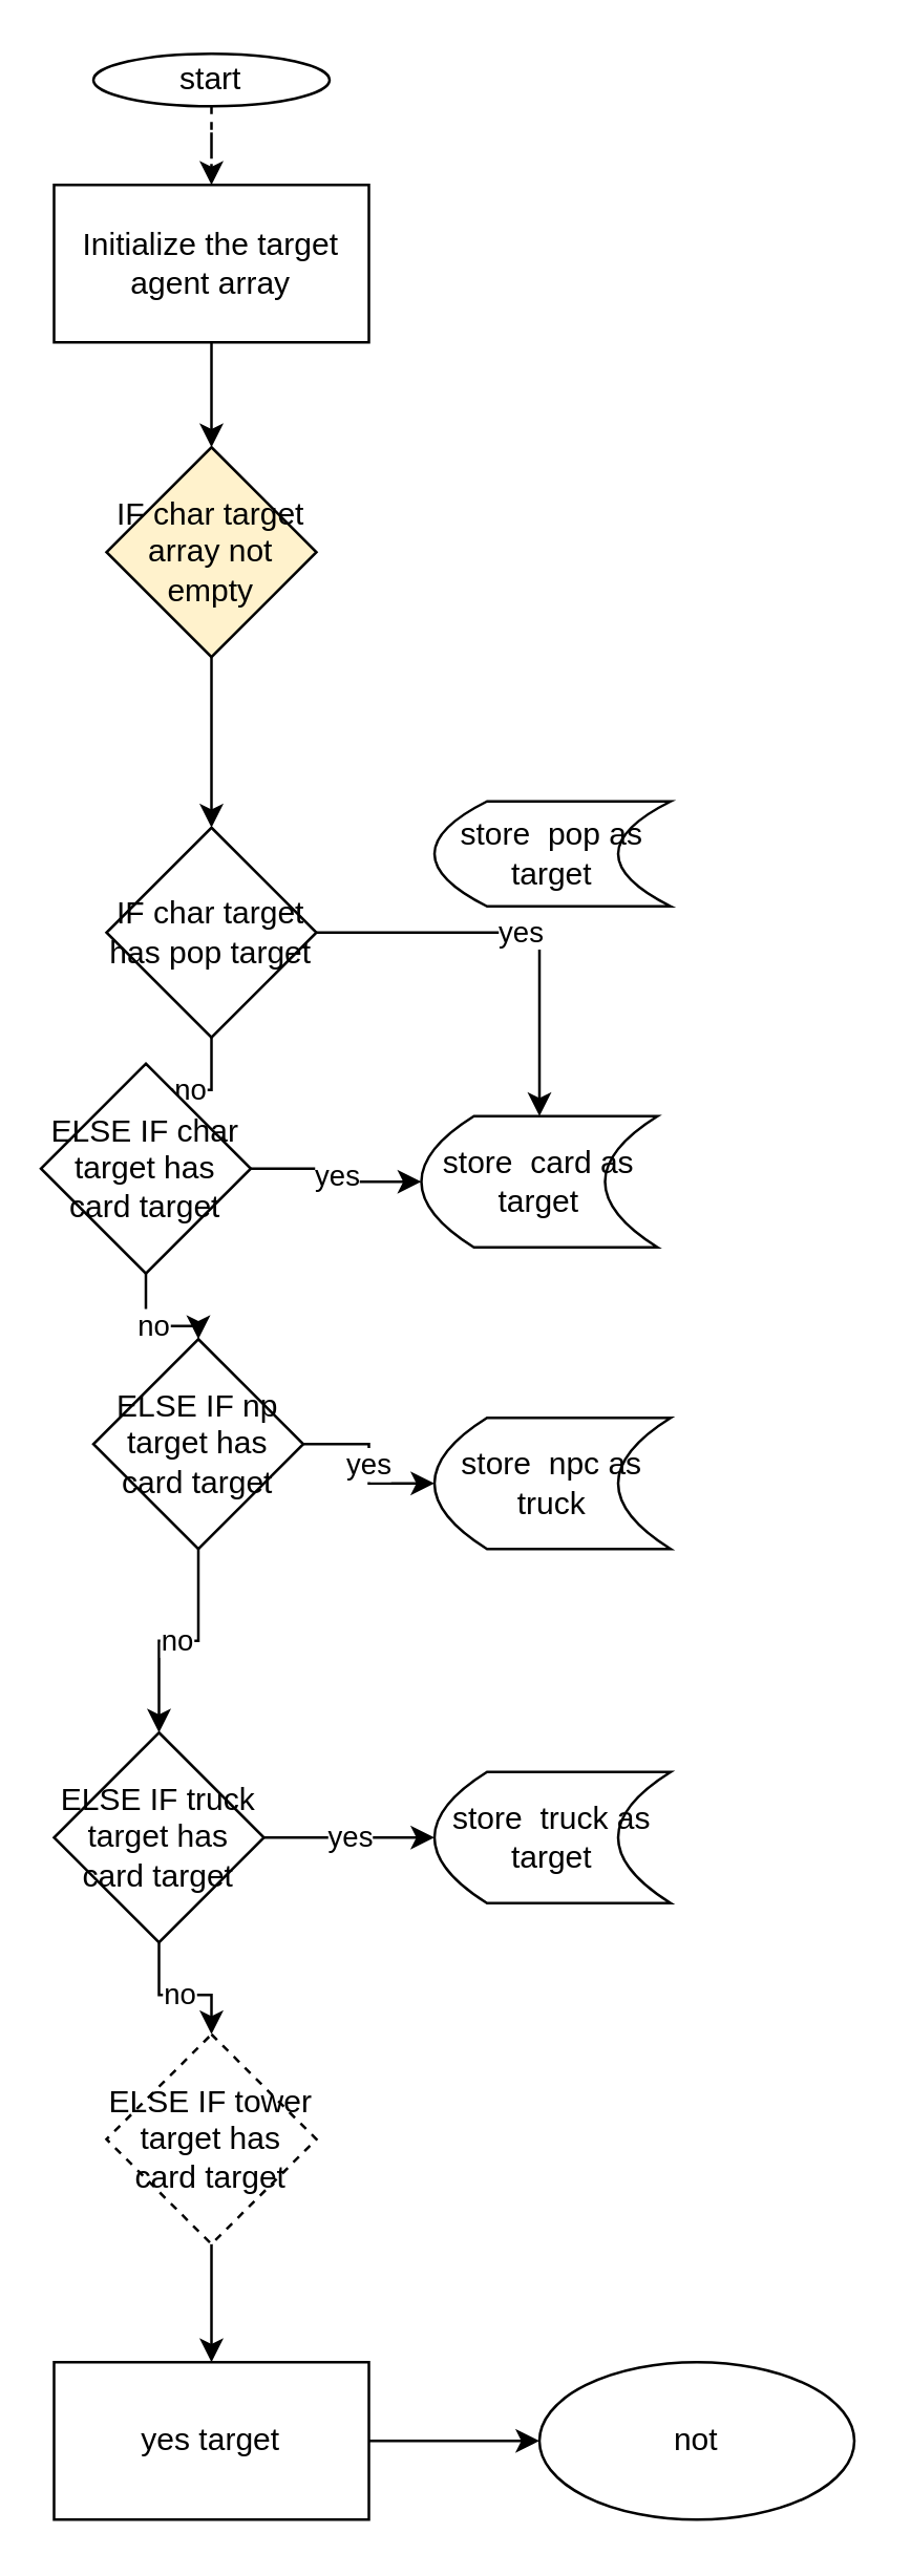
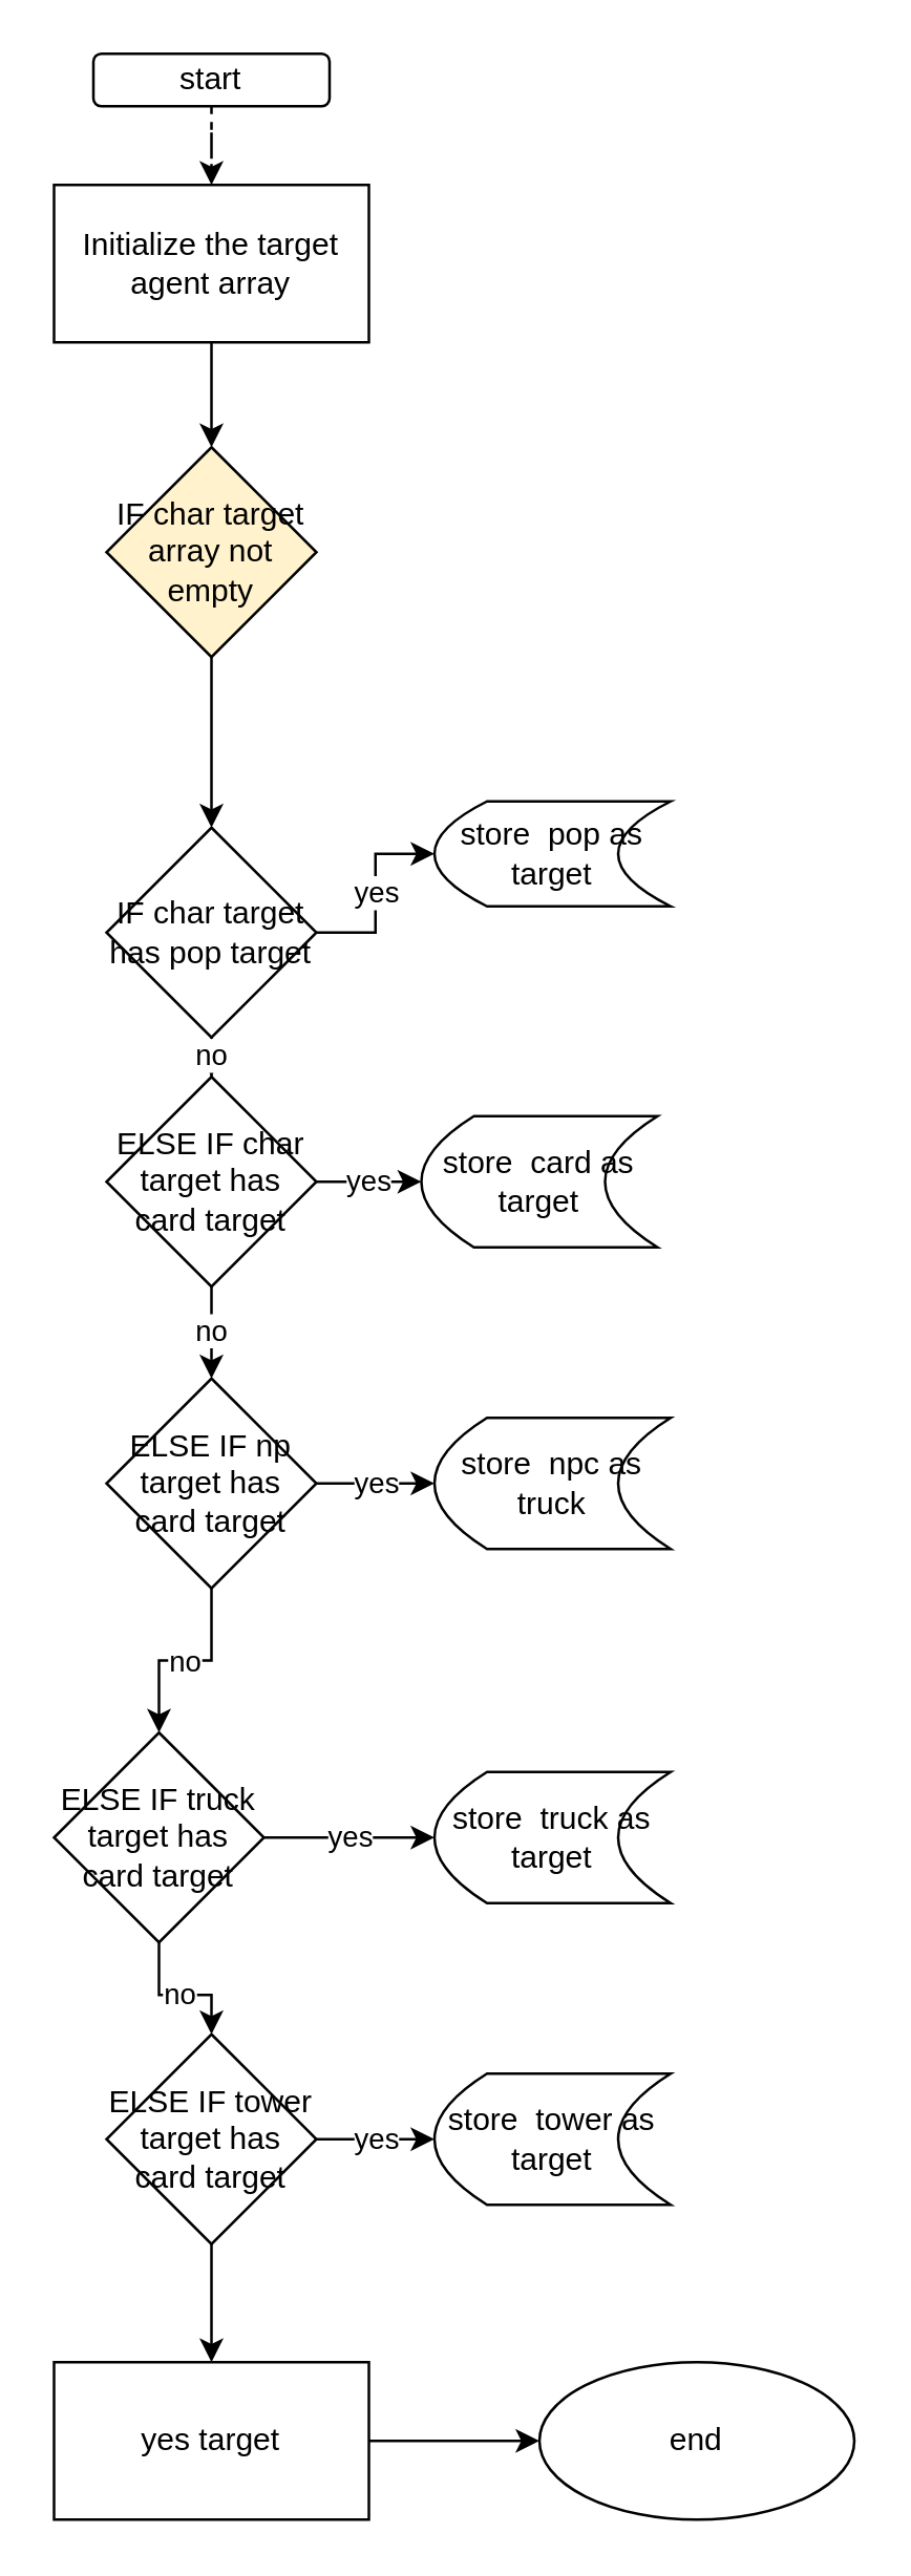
- <mxCell id="3" value="start" style="ellipse;whiteSpace=wrap;html=1;" vertex="1" parent="1"><mxGeometry x="35" y="20" width="90" height="20" as="geometry" /></mxCell>
+ <mxCell id="3" value="start" style="rounded=1;whiteSpace=wrap;html=1;" vertex="1" parent="1"><mxGeometry x="35" y="20" width="90" height="20" as="geometry" /></mxCell>
- <mxCell id="8" value="yes" style="edgeStyle=orthogonalEdgeStyle;rounded=0;orthogonalLoop=1;jettySize=auto;html=1;" edge="1" parent="1" source="10" target="15"><mxGeometry relative="1" as="geometry" /></mxCell>
+ <mxCell id="8" value="yes" style="edgeStyle=orthogonalEdgeStyle;rounded=0;orthogonalLoop=1;jettySize=auto;html=1;" edge="1" parent="1" source="10" target="11"><mxGeometry relative="1" as="geometry" /></mxCell>
- <mxCell id="14" value="ELSE IF char target has card target" style="rhombus;whiteSpace=wrap;html=1;rounded=0;" vertex="1" parent="1"><mxGeometry x="15" y="405" width="80" height="80" as="geometry" /></mxCell>
+ <mxCell id="14" value="ELSE IF char target has card target" style="rhombus;whiteSpace=wrap;html=1;rounded=0;" vertex="1" parent="1"><mxGeometry x="40" y="410" width="80" height="80" as="geometry" /></mxCell>
- <mxCell id="18" value="ELSE IF np target has card target" style="rhombus;whiteSpace=wrap;html=1;rounded=0;" vertex="1" parent="1"><mxGeometry x="35" y="510" width="80" height="80" as="geometry" /></mxCell>
+ <mxCell id="18" value="ELSE IF np target has card target" style="rhombus;whiteSpace=wrap;html=1;rounded=0;" vertex="1" parent="1"><mxGeometry x="40" y="525" width="80" height="80" as="geometry" /></mxCell>
- <mxCell id="26" value="ELSE IF tower target has card target" style="rhombus;whiteSpace=wrap;html=1;rounded=0;dashed=1;" vertex="1" parent="1"><mxGeometry x="40" y="775" width="80" height="80" as="geometry" /></mxCell>
+ <mxCell id="26" value="ELSE IF tower target has card target" style="rhombus;whiteSpace=wrap;html=1;rounded=0;" vertex="1" parent="1"><mxGeometry x="40" y="775" width="80" height="80" as="geometry" /></mxCell>
+ <mxCell id="24" value="yes" style="edgeStyle=orthogonalEdgeStyle;rounded=0;orthogonalLoop=1;jettySize=auto;html=1;" edge="1" parent="1" source="26" target="27"><mxGeometry relative="1" as="geometry" /></mxCell>
+ <mxCell id="27" value="store&amp;nbsp; tower as target" style="shape=dataStorage;whiteSpace=wrap;html=1;fixedSize=1;" vertex="1" parent="1"><mxGeometry x="165" y="790" width="90" height="50" as="geometry" /></mxCell>
- <mxCell id="30" value="not" style="ellipse;whiteSpace=wrap;html=1;rounded=0;" vertex="1" parent="1"><mxGeometry x="205" y="900" width="120" height="60" as="geometry" /></mxCell>
+ <mxCell id="30" value="end" style="ellipse;whiteSpace=wrap;html=1;rounded=0;" vertex="1" parent="1"><mxGeometry x="205" y="900" width="120" height="60" as="geometry" /></mxCell>
